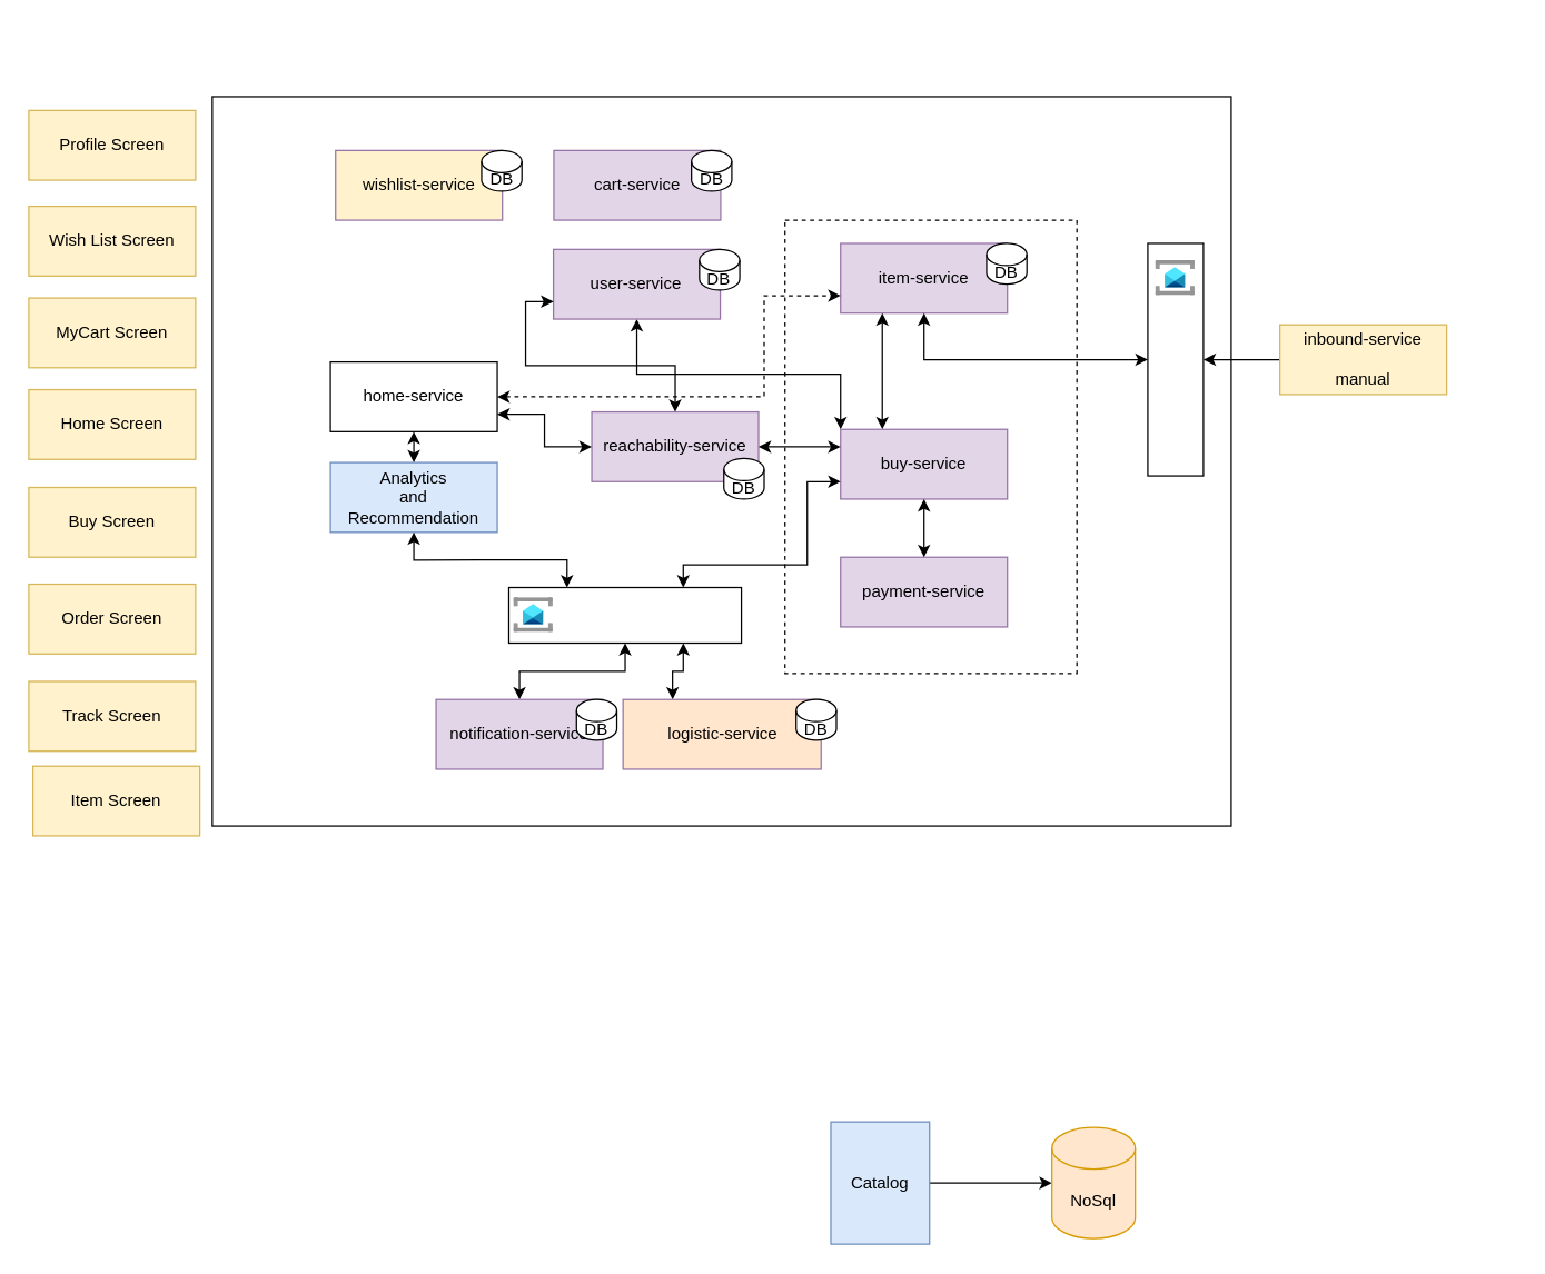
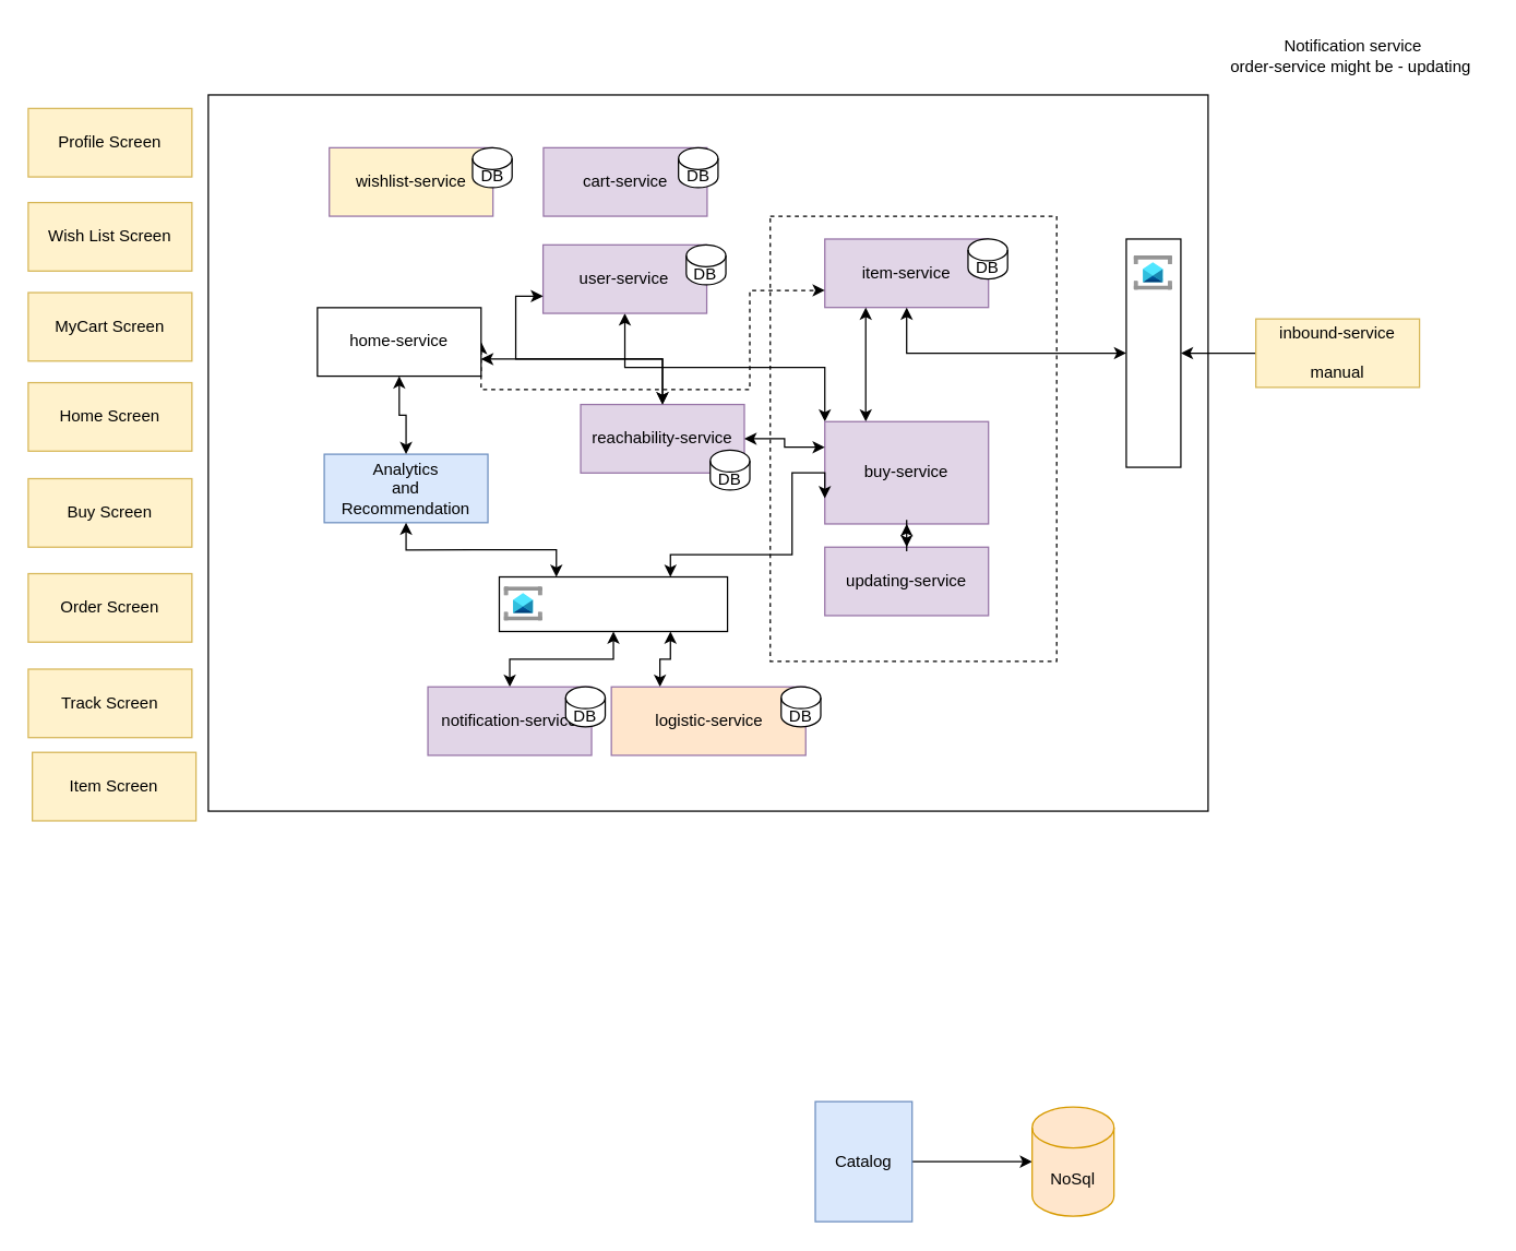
+ <mxCell id="53" value="Notification service&lt;br&gt;order-service might be - updating&amp;nbsp;" style="text;html=1;align=center;verticalAlign=middle;resizable=0;points=[];autosize=1;strokeColor=none;fillColor=none;" parent="1" vertex="1"><mxGeometry x="892" y="20" width="197" height="41" as="geometry" /></mxCell>
- <mxCell id="13" value="home-service" style="rounded=0;whiteSpace=wrap;html=1;" parent="2" vertex="1"><mxGeometry x="217" y="117.953" width="120" height="50.192" as="geometry" /></mxCell>
+ <mxCell id="13" value="home-service" style="rounded=0;whiteSpace=wrap;html=1;" parent="2" vertex="1"><mxGeometry x="212" y="82.953" width="120" height="50.192" as="geometry" /></mxCell>
- <mxCell id="16" value="buy-service" style="rounded=0;whiteSpace=wrap;html=1;fillColor=#e1d5e7;strokeColor=#9673a6;" parent="2" vertex="1"><mxGeometry x="584" y="166.472" width="120" height="50.192" as="geometry" /></mxCell>
+ <mxCell id="16" value="buy-service" style="rounded=0;whiteSpace=wrap;html=1;fillColor=#e1d5e7;strokeColor=#9673a6;" parent="2" vertex="1"><mxGeometry x="584" y="166.472" width="120" height="75" as="geometry" /></mxCell>
- <mxCell id="19" value="payment-service" style="rounded=0;whiteSpace=wrap;html=1;fillColor=#e1d5e7;strokeColor=#9673a6;" parent="2" vertex="1"><mxGeometry x="584" y="258.49" width="120" height="50.192" as="geometry" /></mxCell>
+ <mxCell id="19" value="updating-service" style="rounded=0;whiteSpace=wrap;html=1;fillColor=#e1d5e7;strokeColor=#9673a6;" parent="2" vertex="1"><mxGeometry x="584" y="258.49" width="120" height="50.192" as="geometry" /></mxCell>
